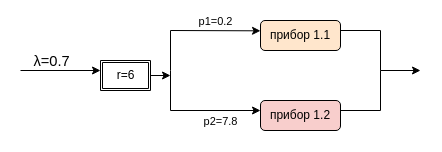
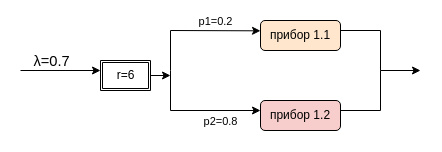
- <mxCell id="15" value="p2=7.8" style="edgeLabel;html=1;align=center;verticalAlign=middle;resizable=0;points=[];" vertex="1" connectable="0" parent="1"><mxGeometry x="219.999" y="120" as="geometry"><mxPoint as="offset" /></mxGeometry></mxCell>
+ <mxCell id="15" value="p2=0.8" style="edgeLabel;html=1;align=center;verticalAlign=middle;resizable=0;points=[];" vertex="1" connectable="0" parent="1"><mxGeometry x="219.999" y="120" as="geometry"><mxPoint as="offset" /></mxGeometry></mxCell>
